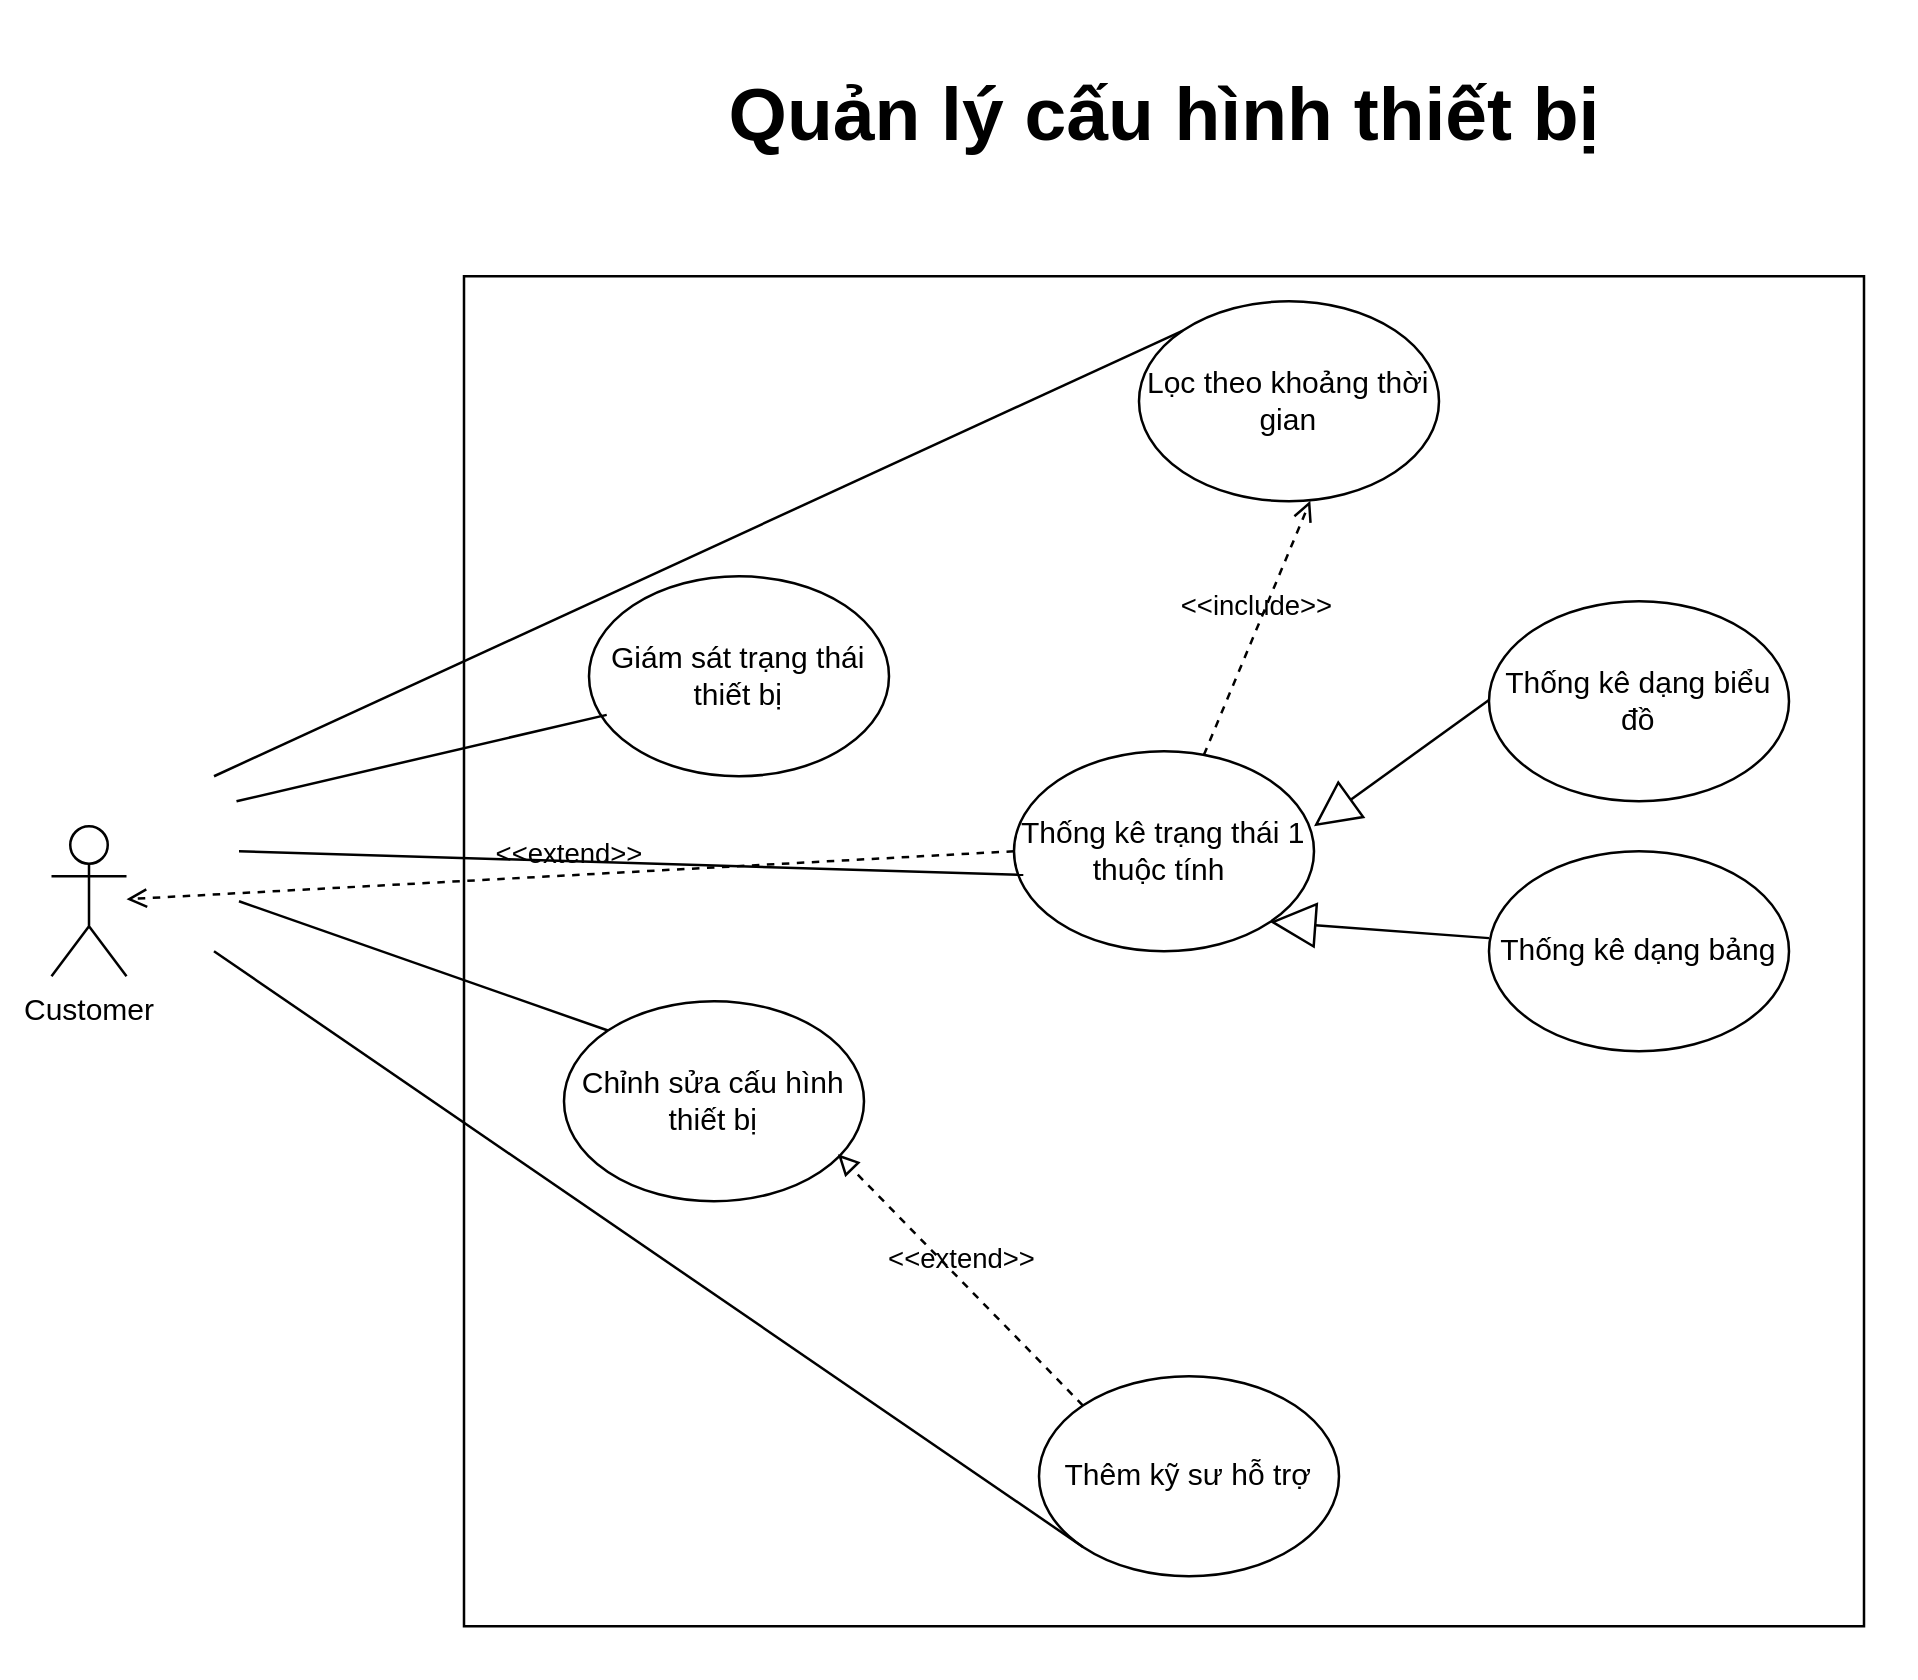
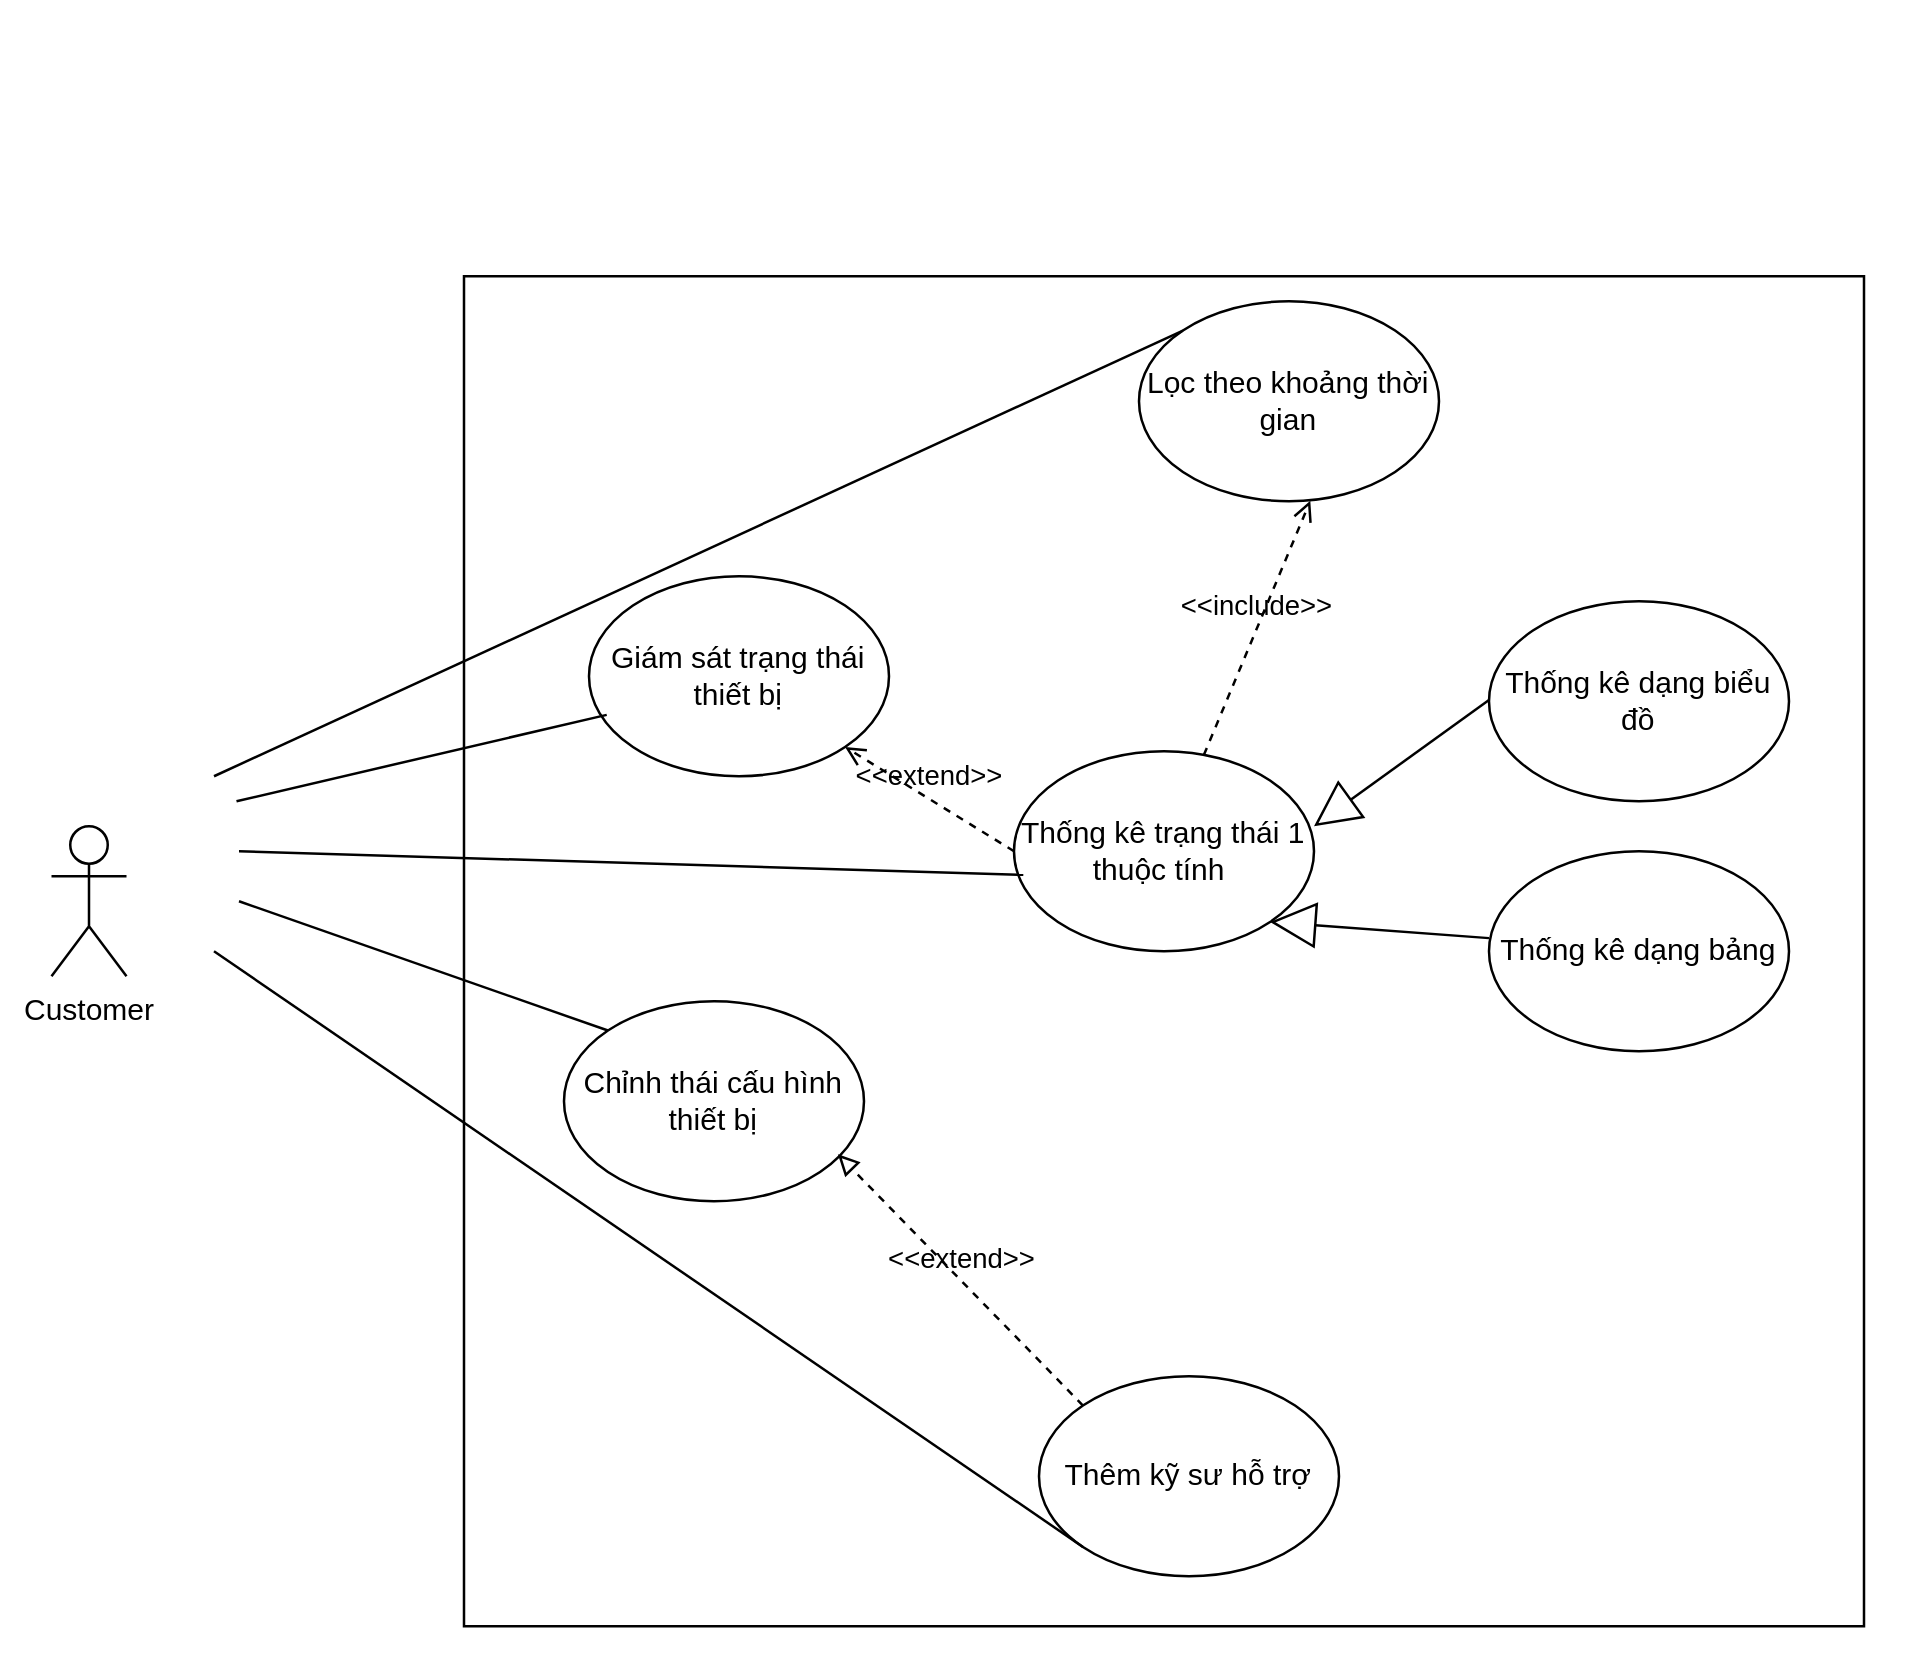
- <mxCell id="21" value="&lt;font style=&quot;font-size: 30px;&quot;&gt;&lt;b&gt;Quản lý cấu hình thiết bị&lt;/b&gt;&lt;/font&gt;" style="text;html=1;align=center;verticalAlign=middle;resizable=0;points=[];autosize=1;strokeColor=none;fillColor=none;" parent="1" vertex="1"><mxGeometry x="280" y="20" width="370" height="50" as="geometry" /></mxCell>
- <mxCell id="12" value="&amp;lt;&amp;lt;extend&amp;gt;&amp;gt;" style="html=1;verticalAlign=bottom;labelBackgroundColor=none;endArrow=open;endFill=0;dashed=1;rounded=0;exitX=0;exitY=0.5;exitDx=0;exitDy=0;" parent="1" source="6" target="3" edge="1"><mxGeometry width="160" relative="1" as="geometry"><mxPoint x="305" y="379.5" as="sourcePoint" /><mxPoint x="465" y="379.5" as="targetPoint" /></mxGeometry></mxCell>
+ <mxCell id="12" value="&amp;lt;&amp;lt;extend&amp;gt;&amp;gt;" style="html=1;verticalAlign=bottom;labelBackgroundColor=none;endArrow=open;endFill=0;dashed=1;rounded=0;exitX=0;exitY=0.5;exitDx=0;exitDy=0;entryX=1;entryY=1;entryDx=0;entryDy=0;" parent="1" source="6" target="4" edge="1"><mxGeometry width="160" relative="1" as="geometry"><mxPoint x="305" y="379.5" as="sourcePoint" /><mxPoint x="465" y="379.5" as="targetPoint" /></mxGeometry></mxCell>
- <mxCell id="9" value="Chỉnh sửa cấu hình thiết bị" style="ellipse;whiteSpace=wrap;html=1;" parent="1" vertex="1"><mxGeometry x="225" y="400" width="120" height="80" as="geometry" /></mxCell>
+ <mxCell id="9" value="Chỉnh thái cấu hình thiết bị" style="ellipse;whiteSpace=wrap;html=1;" parent="1" vertex="1"><mxGeometry x="225" y="400" width="120" height="80" as="geometry" /></mxCell>
